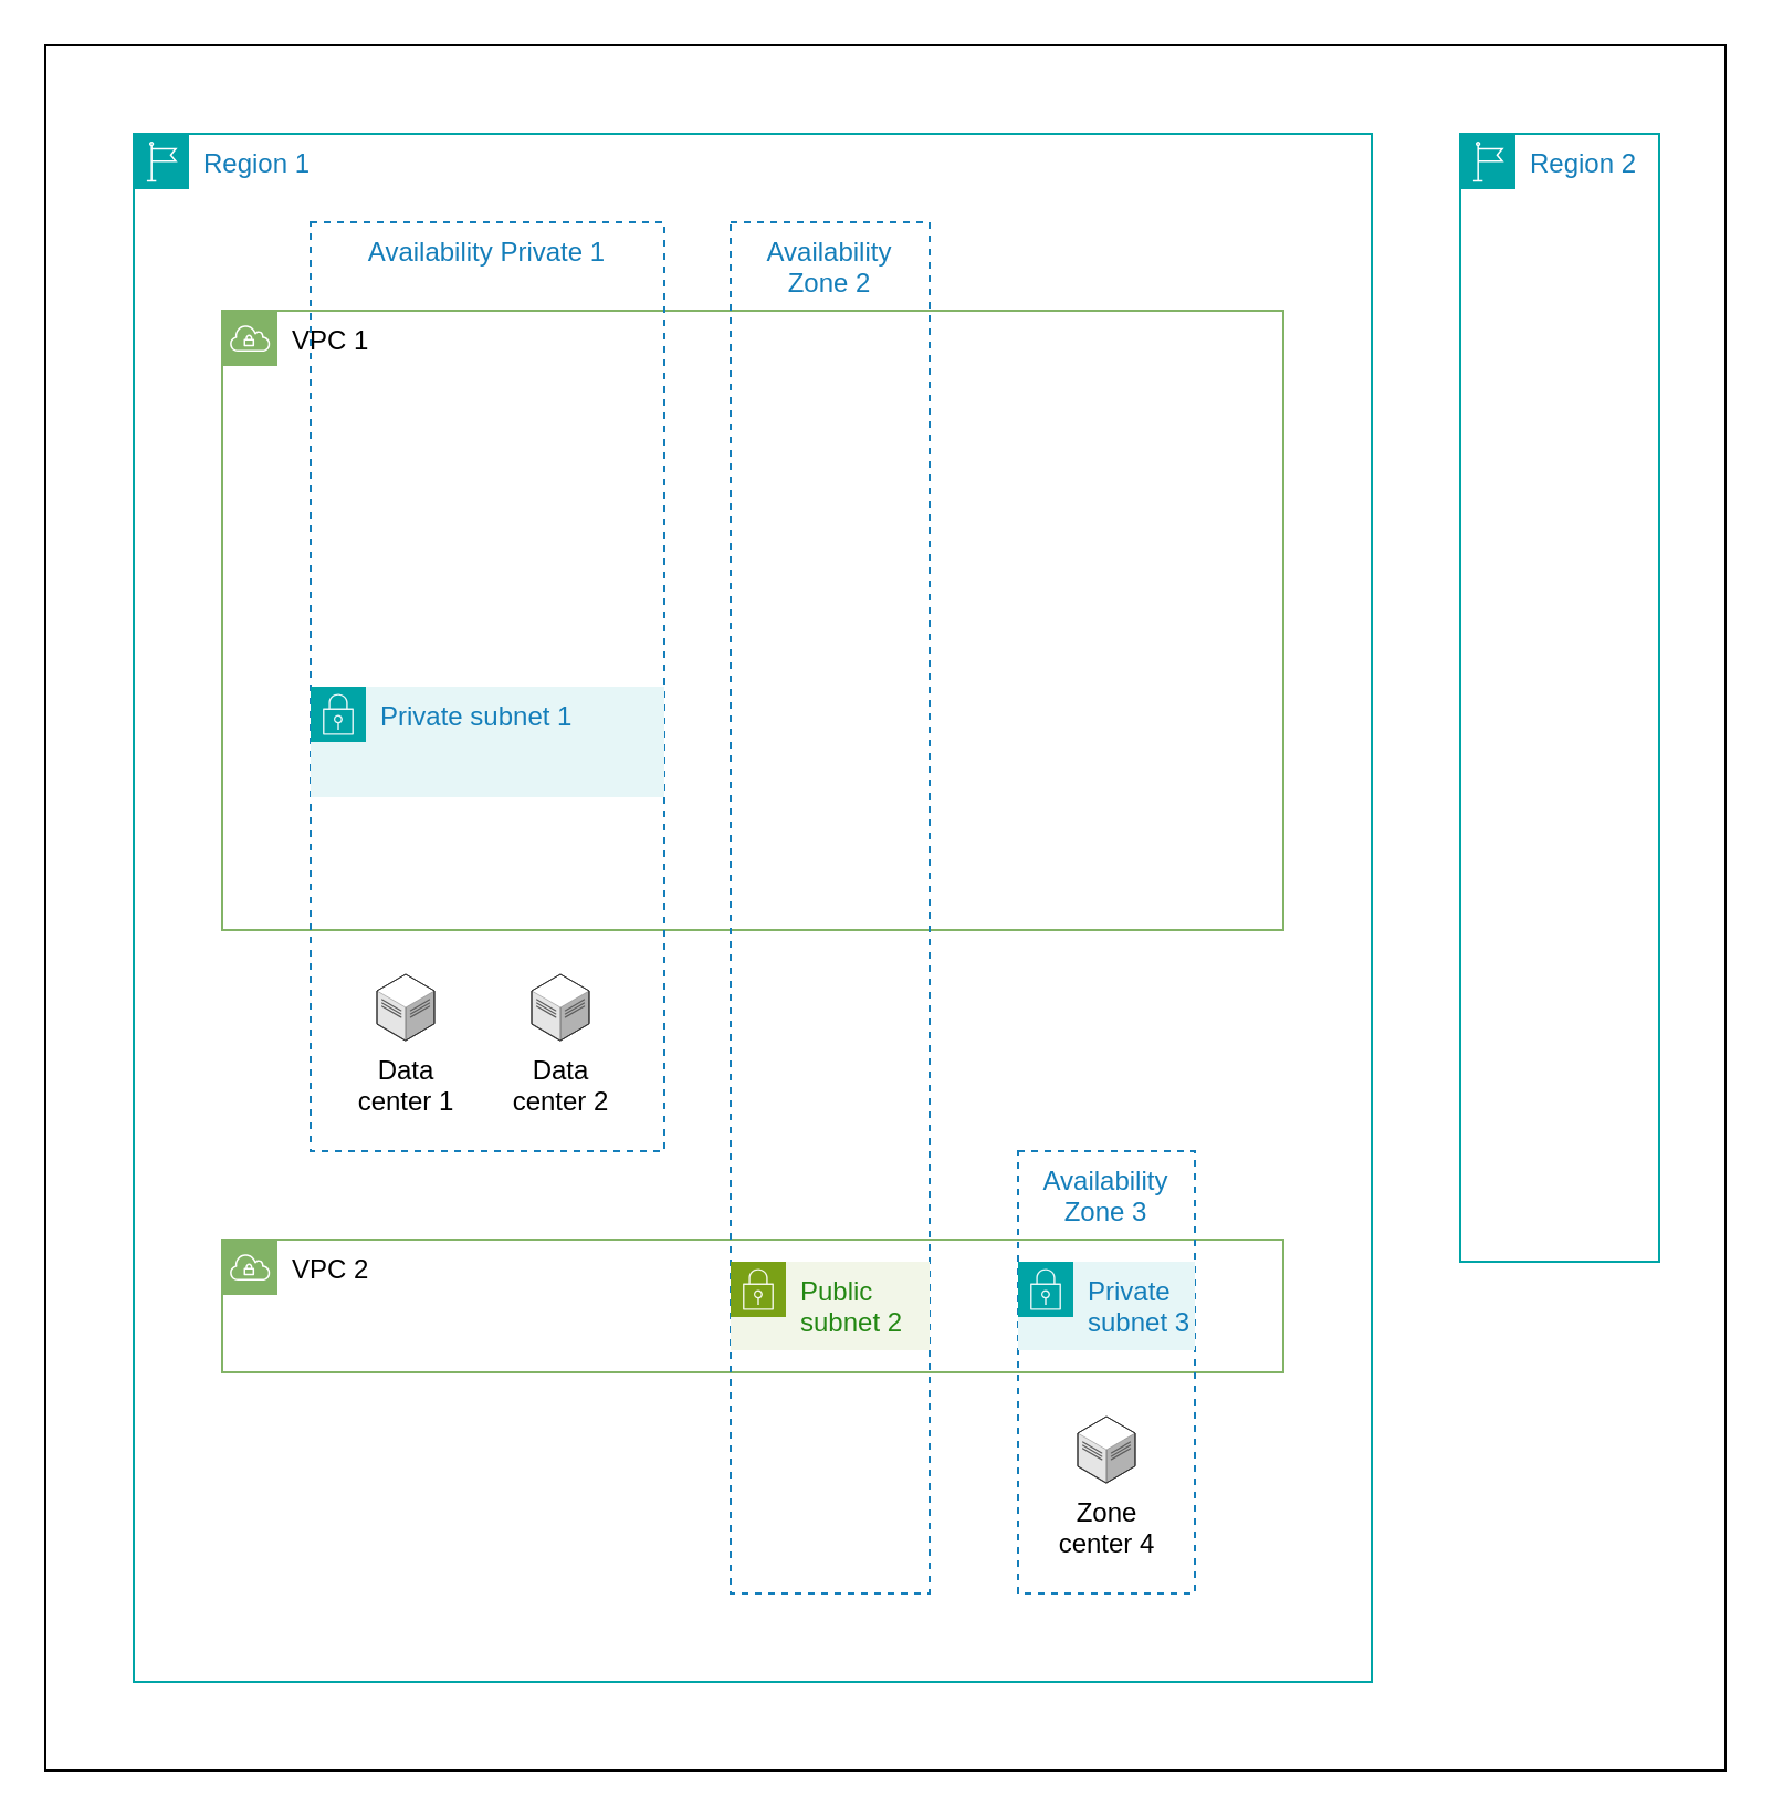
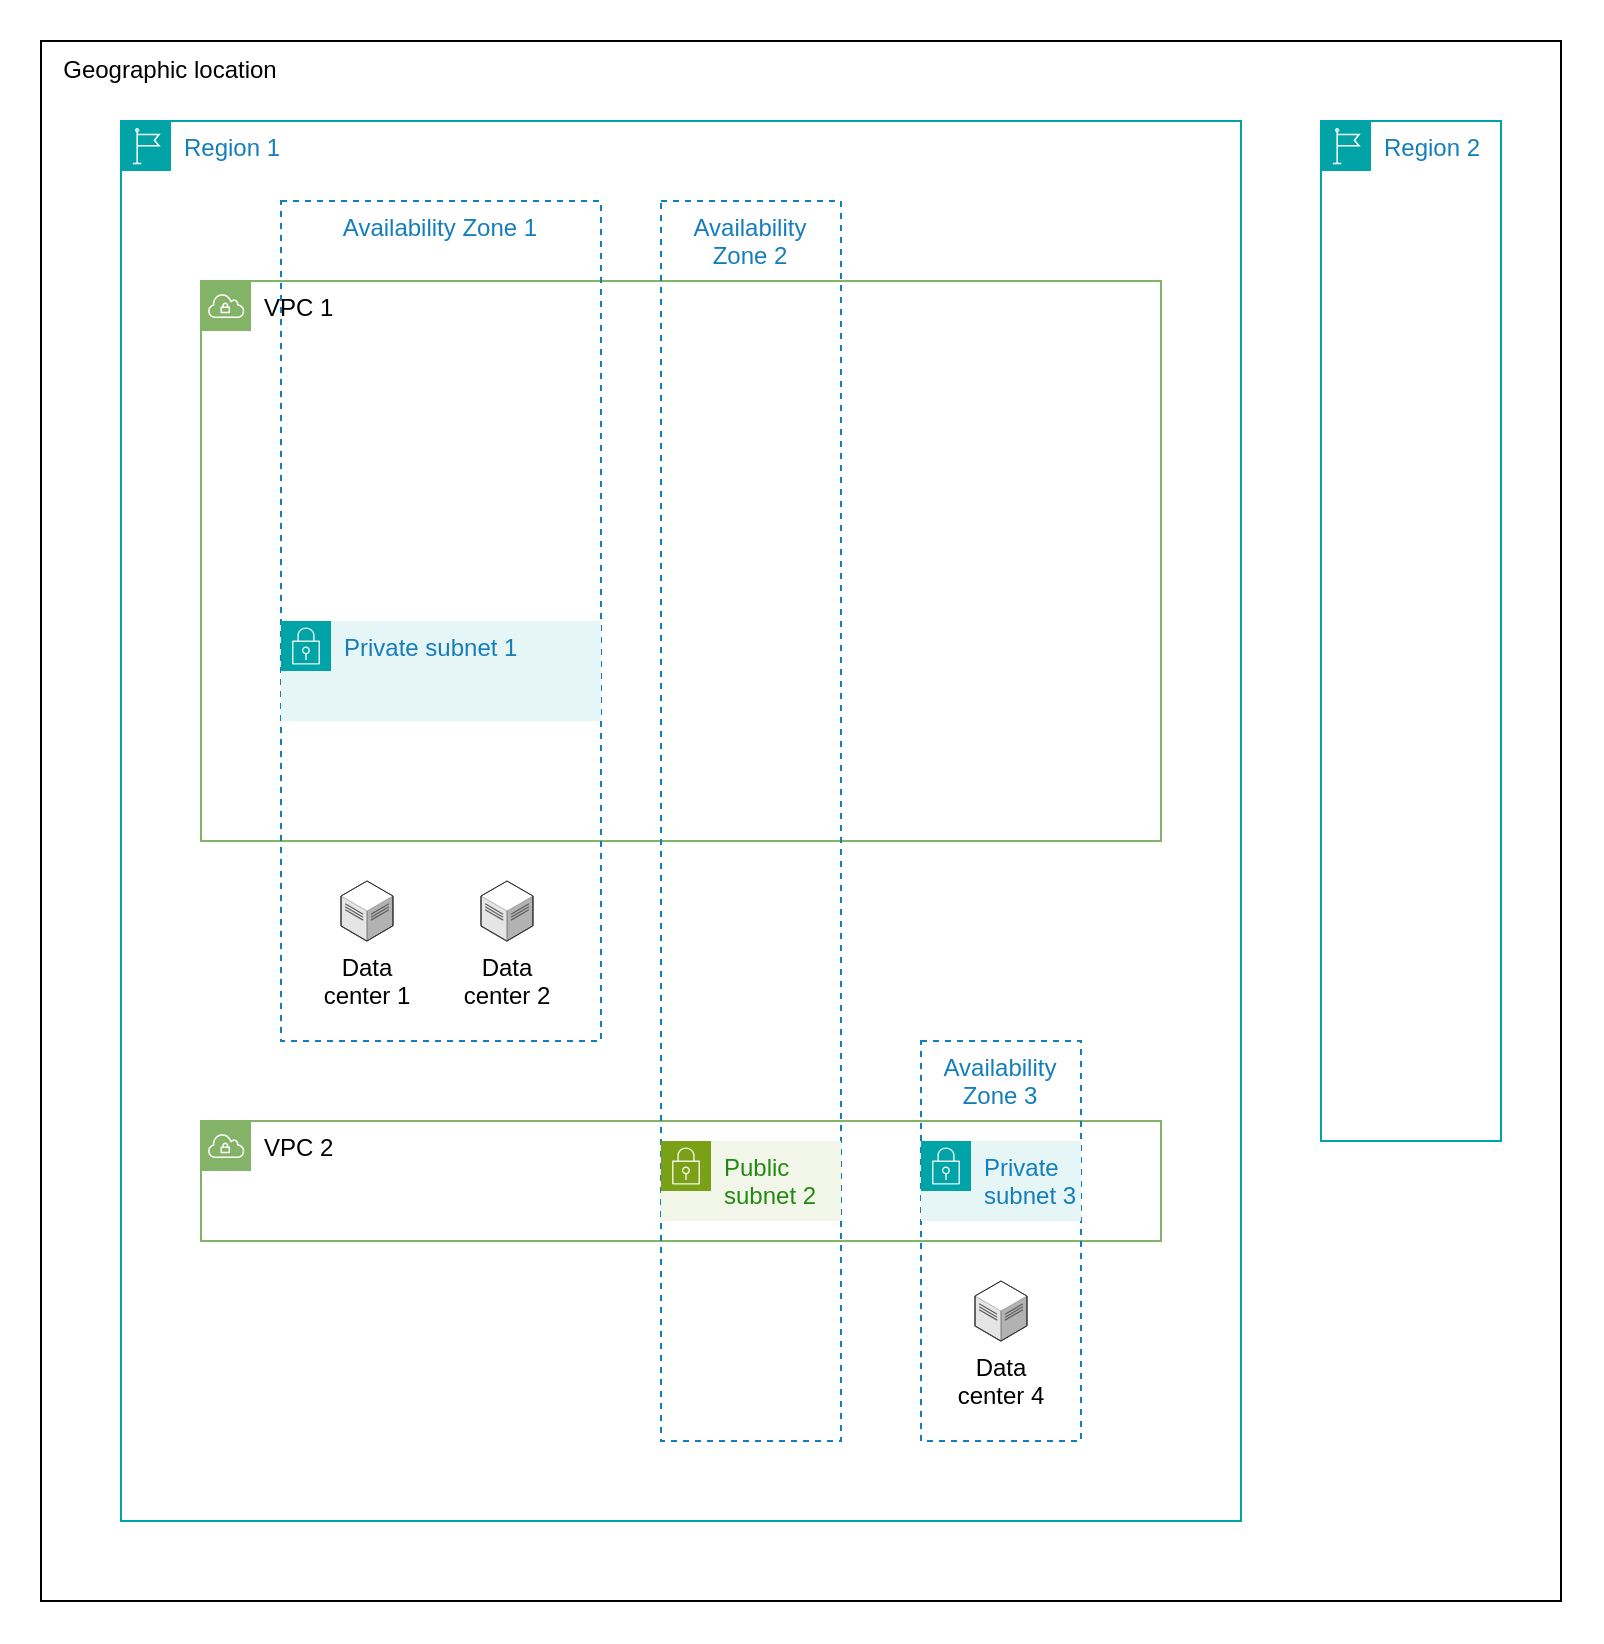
+ <mxCell id="16" value="Geographic location" style="text;html=1;align=center;verticalAlign=middle;whiteSpace=wrap;rounded=0;" parent="1" vertex="1"><mxGeometry x="20" y="20" width="130" height="30" as="geometry" /></mxCell>
- <mxCell id="6" value="Availability Private 1" style="fillColor=none;strokeColor=#147EBA;dashed=1;verticalAlign=top;fontStyle=0;fontColor=#147EBA;whiteSpace=wrap;html=1;" parent="3" vertex="1"><mxGeometry x="80" y="40" width="160" height="420" as="geometry" /></mxCell>
+ <mxCell id="6" value="Availability Zone 1" style="fillColor=none;strokeColor=#147EBA;dashed=1;verticalAlign=top;fontStyle=0;fontColor=#147EBA;whiteSpace=wrap;html=1;" parent="3" vertex="1"><mxGeometry x="80" y="40" width="160" height="420" as="geometry" /></mxCell>
- <mxCell id="12" value="Zone&lt;br&gt;center 4" style="verticalLabelPosition=bottom;html=1;verticalAlign=top;strokeWidth=1;align=center;outlineConnect=0;dashed=0;outlineConnect=0;shape=mxgraph.aws3d.dataCenter;strokeColor=#5E5E5E;aspect=fixed;" parent="3" vertex="1"><mxGeometry x="427" y="580" width="25.99" height="30" as="geometry" /></mxCell>
+ <mxCell id="12" value="Data&lt;br&gt;center 4" style="verticalLabelPosition=bottom;html=1;verticalAlign=top;strokeWidth=1;align=center;outlineConnect=0;dashed=0;outlineConnect=0;shape=mxgraph.aws3d.dataCenter;strokeColor=#5E5E5E;aspect=fixed;" parent="3" vertex="1"><mxGeometry x="427" y="580" width="25.99" height="30" as="geometry" /></mxCell>
